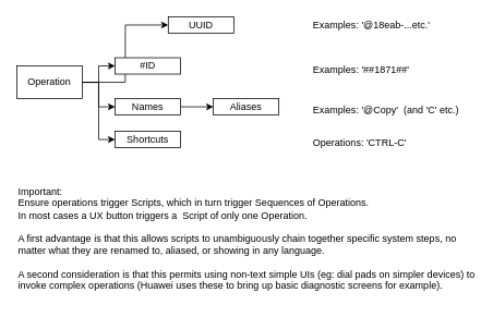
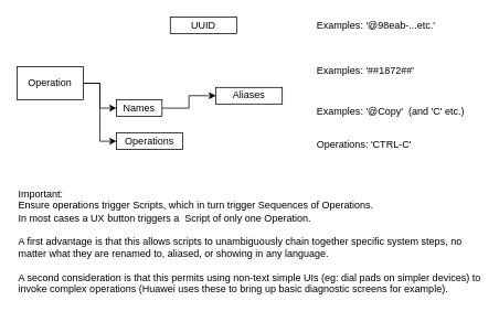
- <mxCell id="15" value="Examples: '@18eab-...etc.'" style="text;html=1;strokeColor=none;fillColor=none;align=left;verticalAlign=middle;whiteSpace=wrap;rounded=0;" vertex="1" parent="1"><mxGeometry x="380" y="20" width="200" height="20" as="geometry" /></mxCell>
+ <mxCell id="15" value="Examples: '@98eab-...etc.'" style="text;html=1;strokeColor=none;fillColor=none;align=left;verticalAlign=middle;whiteSpace=wrap;rounded=0;" vertex="1" parent="1"><mxGeometry x="380" y="20" width="200" height="20" as="geometry" /></mxCell>
- <mxCell id="8" value="#ID" style="rounded=0;whiteSpace=wrap;html=1;" vertex="1" parent="1"><mxGeometry x="140" y="70" width="80" height="20" as="geometry" /></mxCell>
- <mxCell id="3" style="edgeStyle=orthogonalEdgeStyle;rounded=0;orthogonalLoop=1;jettySize=auto;html=1;entryX=0;entryY=0.5;entryDx=0;entryDy=0;" edge="1" parent="1" source="6" target="8"><mxGeometry relative="1" as="geometry" /></mxCell>
- <mxCell id="13" value="Examples: '##1871##'" style="text;html=1;strokeColor=none;fillColor=none;align=left;verticalAlign=middle;whiteSpace=wrap;rounded=0;" vertex="1" parent="1"><mxGeometry x="380" y="80" width="190" height="10" as="geometry" /></mxCell>
+ <mxCell id="13" value="Examples: '##1872##'" style="text;html=1;strokeColor=none;fillColor=none;align=left;verticalAlign=middle;whiteSpace=wrap;rounded=0;" vertex="1" parent="1"><mxGeometry x="380" y="80" width="190" height="10" as="geometry" /></mxCell>
- <mxCell id="2" style="edgeStyle=orthogonalEdgeStyle;rounded=0;orthogonalLoop=1;jettySize=auto;html=1;entryX=0;entryY=0.5;entryDx=0;entryDy=0;" edge="1" parent="1" source="6" target="7"><mxGeometry relative="1" as="geometry" /></mxCell>
- <mxCell id="10" value="Names" style="rounded=0;whiteSpace=wrap;html=1;" vertex="1" parent="1"><mxGeometry x="140" y="120" width="80" height="20" as="geometry" /></mxCell>
+ <mxCell id="10" value="Names" style="rounded=0;whiteSpace=wrap;html=1;" vertex="1" parent="1"><mxGeometry x="140" y="120" width="55" height="20" as="geometry" /></mxCell>
- <mxCell id="11" value="Aliases" style="rounded=0;whiteSpace=wrap;html=1;" vertex="1" parent="1"><mxGeometry x="260" y="120" width="80" height="20" as="geometry" /></mxCell>
+ <mxCell id="11" value="Aliases" style="rounded=0;whiteSpace=wrap;html=1;" vertex="1" parent="1"><mxGeometry x="260" y="105" width="80" height="20" as="geometry" /></mxCell>
- <mxCell id="12" value="Shortcuts" style="rounded=0;whiteSpace=wrap;html=1;" vertex="1" parent="1"><mxGeometry x="140" y="160" width="80" height="20" as="geometry" /></mxCell>
+ <mxCell id="12" value="Operations" style="rounded=0;whiteSpace=wrap;html=1;" vertex="1" parent="1"><mxGeometry x="140" y="160" width="80" height="20" as="geometry" /></mxCell>
